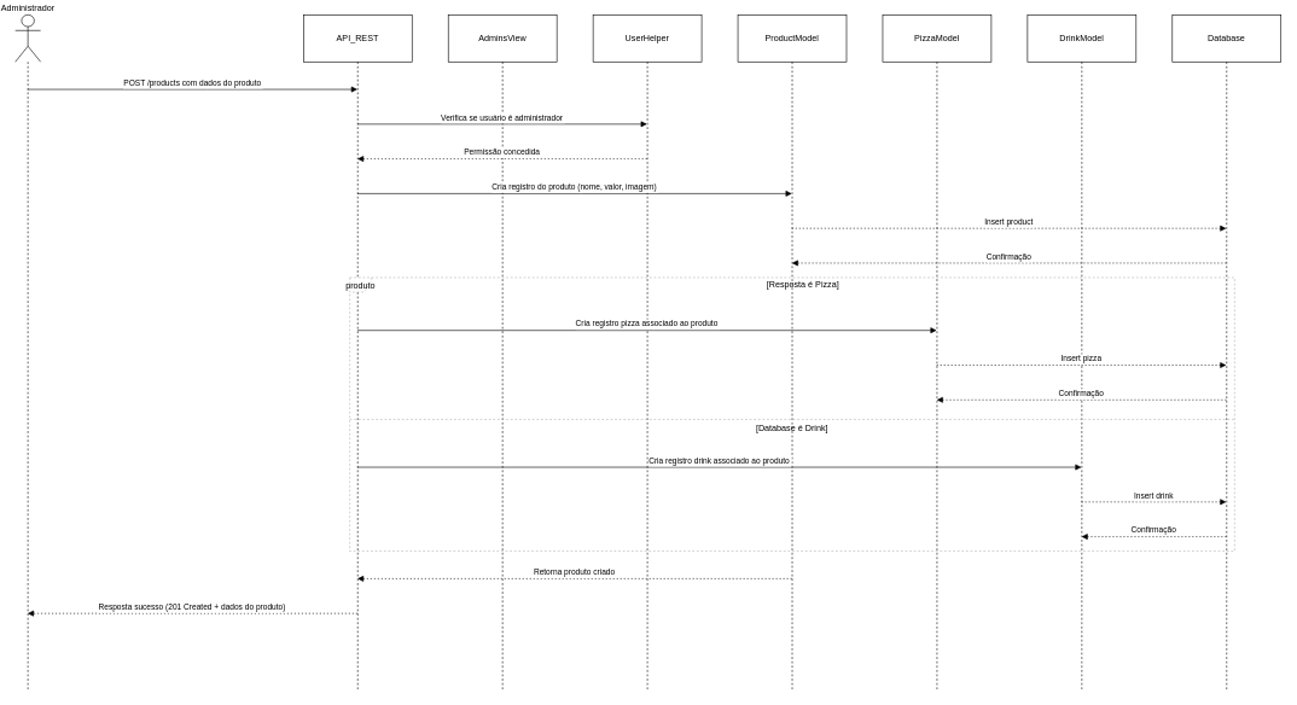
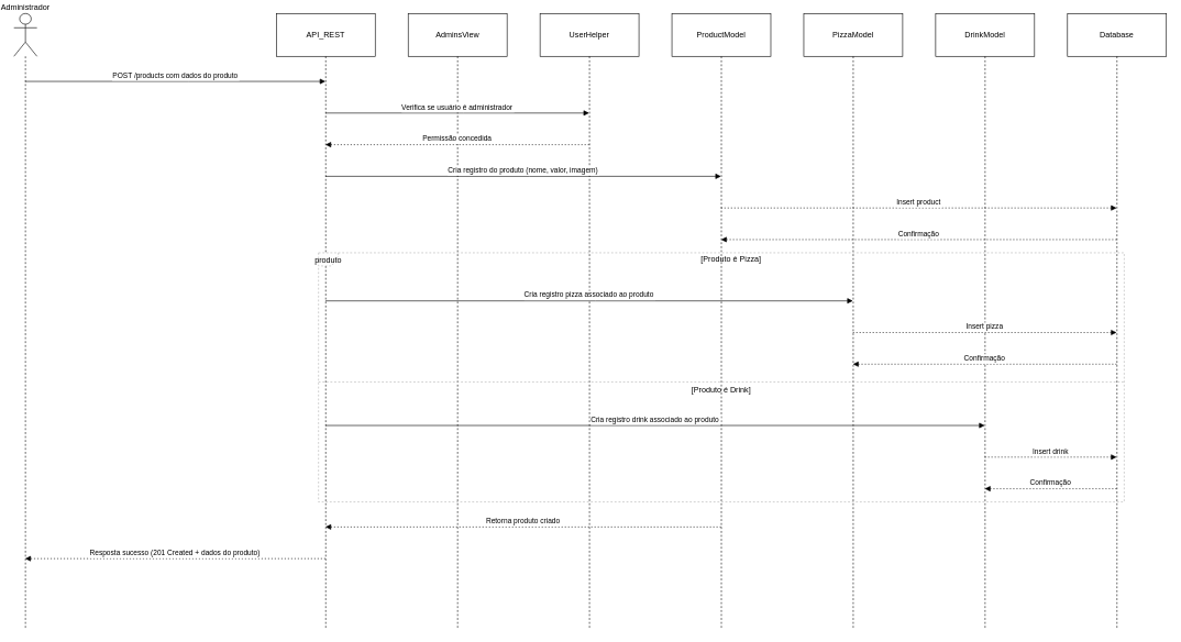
- <mxCell id="11" value="[Resposta é Pizza]" style="text;strokeColor=none;fillColor=none;align=center;verticalAlign=middle;whiteSpace=wrap;" vertex="1" parent="10"><mxGeometry x="30" width="1192" height="20" as="geometry" /></mxCell>
+ <mxCell id="11" value="[Produto é Pizza]" style="text;strokeColor=none;fillColor=none;align=center;verticalAlign=middle;whiteSpace=wrap;" vertex="1" parent="10"><mxGeometry x="30" width="1192" height="20" as="geometry" /></mxCell>
- <mxCell id="12" value="[Database é Drink]" style="shape=line;dashed=1;whiteSpace=wrap;verticalAlign=top;labelPosition=center;verticalLabelPosition=middle;align=center;strokeColor=#B3B3B3;" vertex="1" parent="10"><mxGeometry y="194" width="1222" height="4" as="geometry" /></mxCell>
+ <mxCell id="12" value="[Produto é Drink]" style="shape=line;dashed=1;whiteSpace=wrap;verticalAlign=top;labelPosition=center;verticalLabelPosition=middle;align=center;strokeColor=#B3B3B3;" vertex="1" parent="10"><mxGeometry y="194" width="1222" height="4" as="geometry" /></mxCell>
